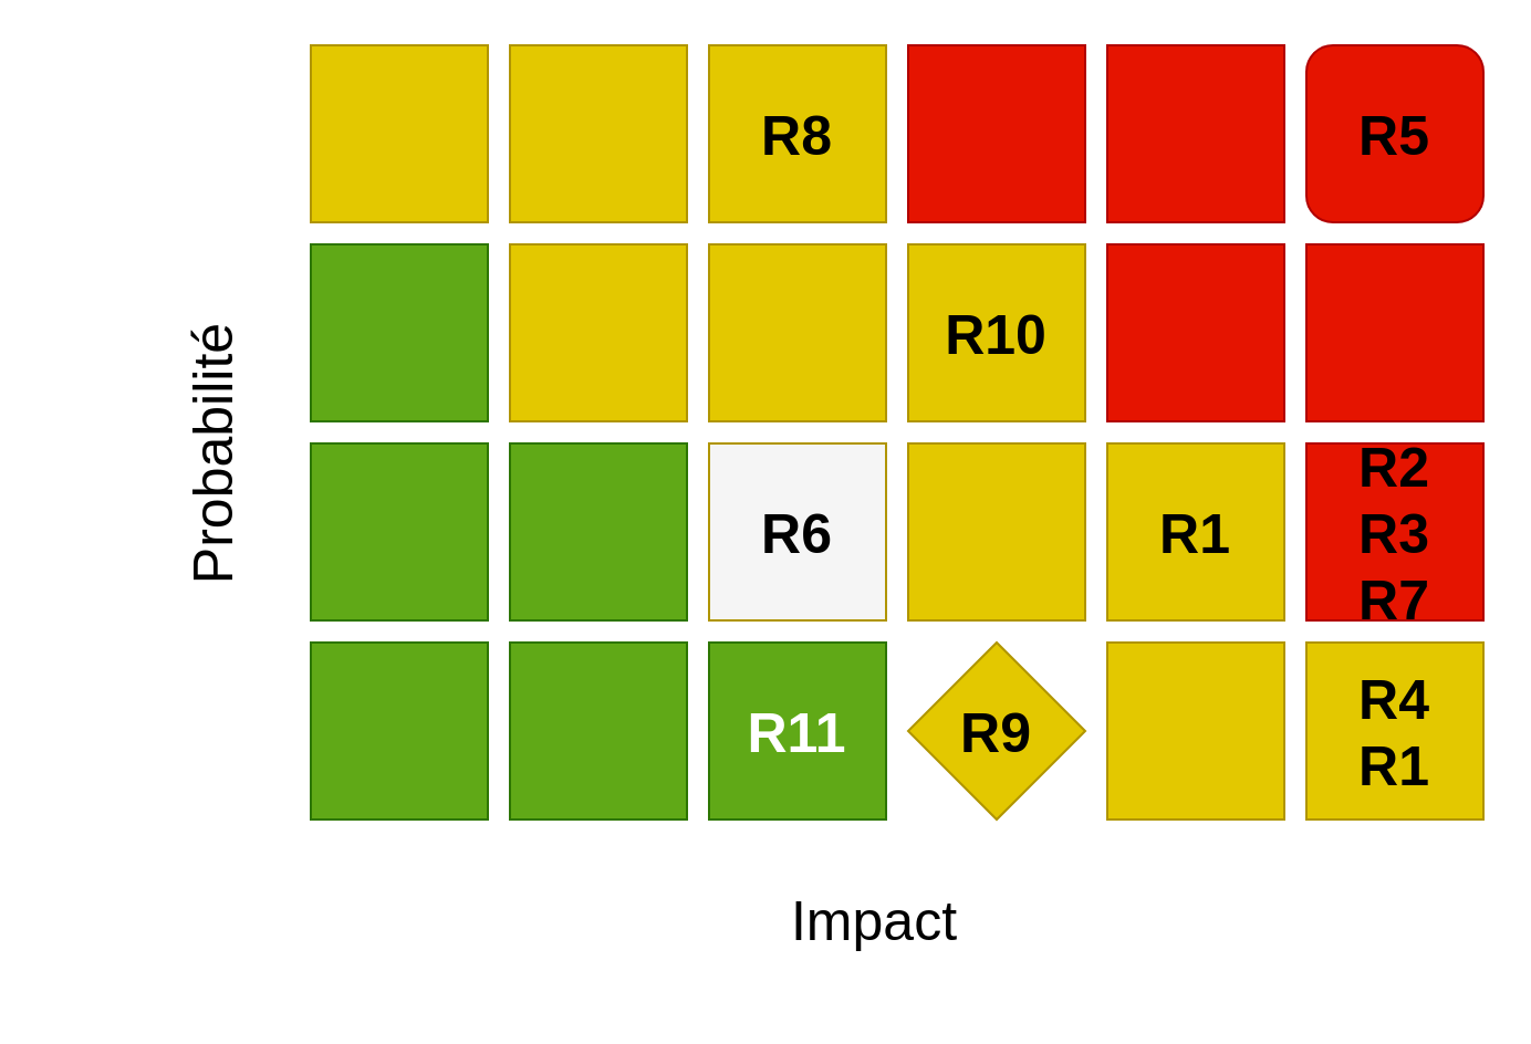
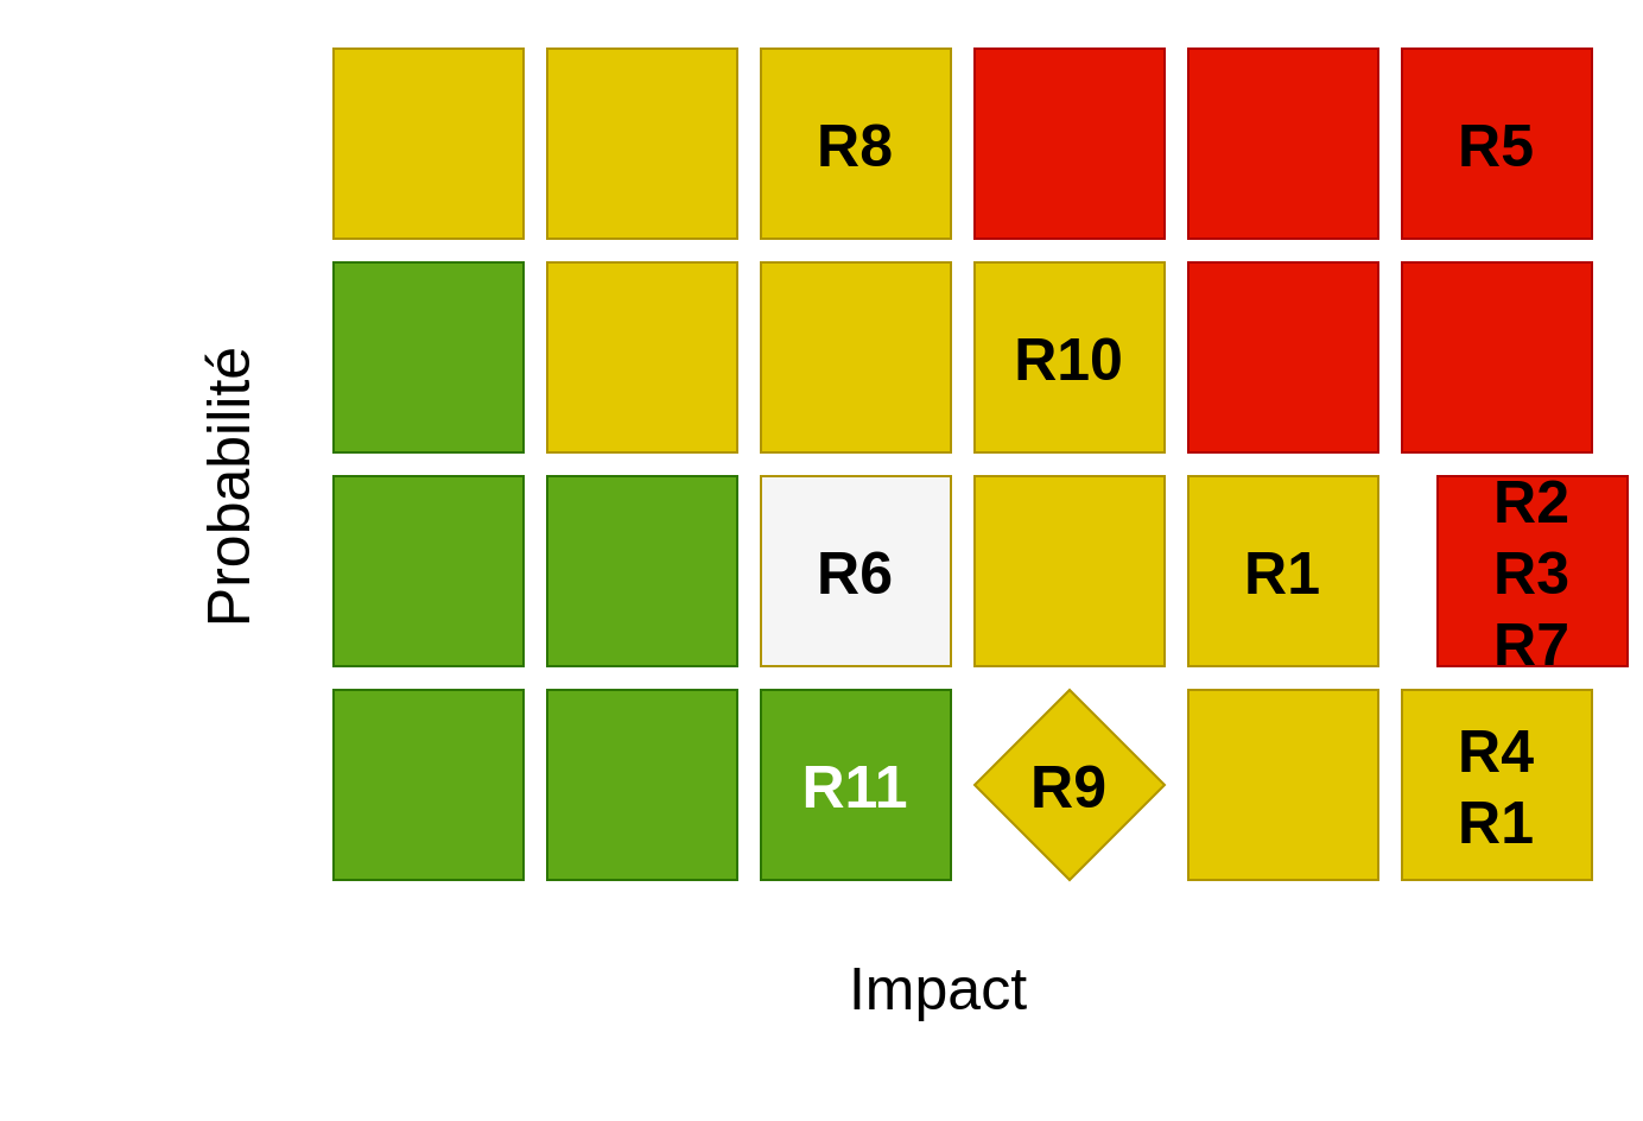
- <mxCell id="6" value="&lt;span style=&quot;color: rgb(0, 0, 0);&quot;&gt;R5&lt;br&gt;&lt;/span&gt;" style="whiteSpace=wrap;html=1;aspect=fixed;fillColor=#e51400;fontColor=#ffffff;strokeColor=#B20000;fontStyle=1;fontSize=25;rounded=1;" parent="1" vertex="1"><mxGeometry x="590" y="20" width="80" height="80" as="geometry" /></mxCell>
+ <mxCell id="6" value="&lt;span style=&quot;color: rgb(0, 0, 0);&quot;&gt;R5&lt;br&gt;&lt;/span&gt;" style="whiteSpace=wrap;html=1;aspect=fixed;fillColor=#e51400;fontColor=#ffffff;strokeColor=#B20000;fontStyle=1;fontSize=25;" parent="1" vertex="1"><mxGeometry x="590" y="20" width="80" height="80" as="geometry" /></mxCell>
- <mxCell id="18" value="&lt;span style=&quot;color: rgb(0, 0, 0);&quot;&gt;R2&lt;br&gt;&lt;/span&gt;&lt;span style=&quot;color: rgb(0, 0, 0);&quot;&gt;R3&lt;br&gt;R7&lt;br&gt;&lt;/span&gt;" style="whiteSpace=wrap;html=1;aspect=fixed;fillColor=#e51400;fontColor=#ffffff;strokeColor=#B20000;fontStyle=1;fontSize=25;" parent="1" vertex="1"><mxGeometry x="590" y="200" width="80" height="80" as="geometry" /></mxCell>
+ <mxCell id="18" value="&lt;span style=&quot;color: rgb(0, 0, 0);&quot;&gt;R2&lt;br&gt;&lt;/span&gt;&lt;span style=&quot;color: rgb(0, 0, 0);&quot;&gt;R3&lt;br&gt;R7&lt;br&gt;&lt;/span&gt;" style="whiteSpace=wrap;html=1;aspect=fixed;fillColor=#e51400;fontColor=#ffffff;strokeColor=#B20000;fontStyle=1;fontSize=25;" parent="1" vertex="1"><mxGeometry x="605" y="200" width="80" height="80" as="geometry" /></mxCell>
